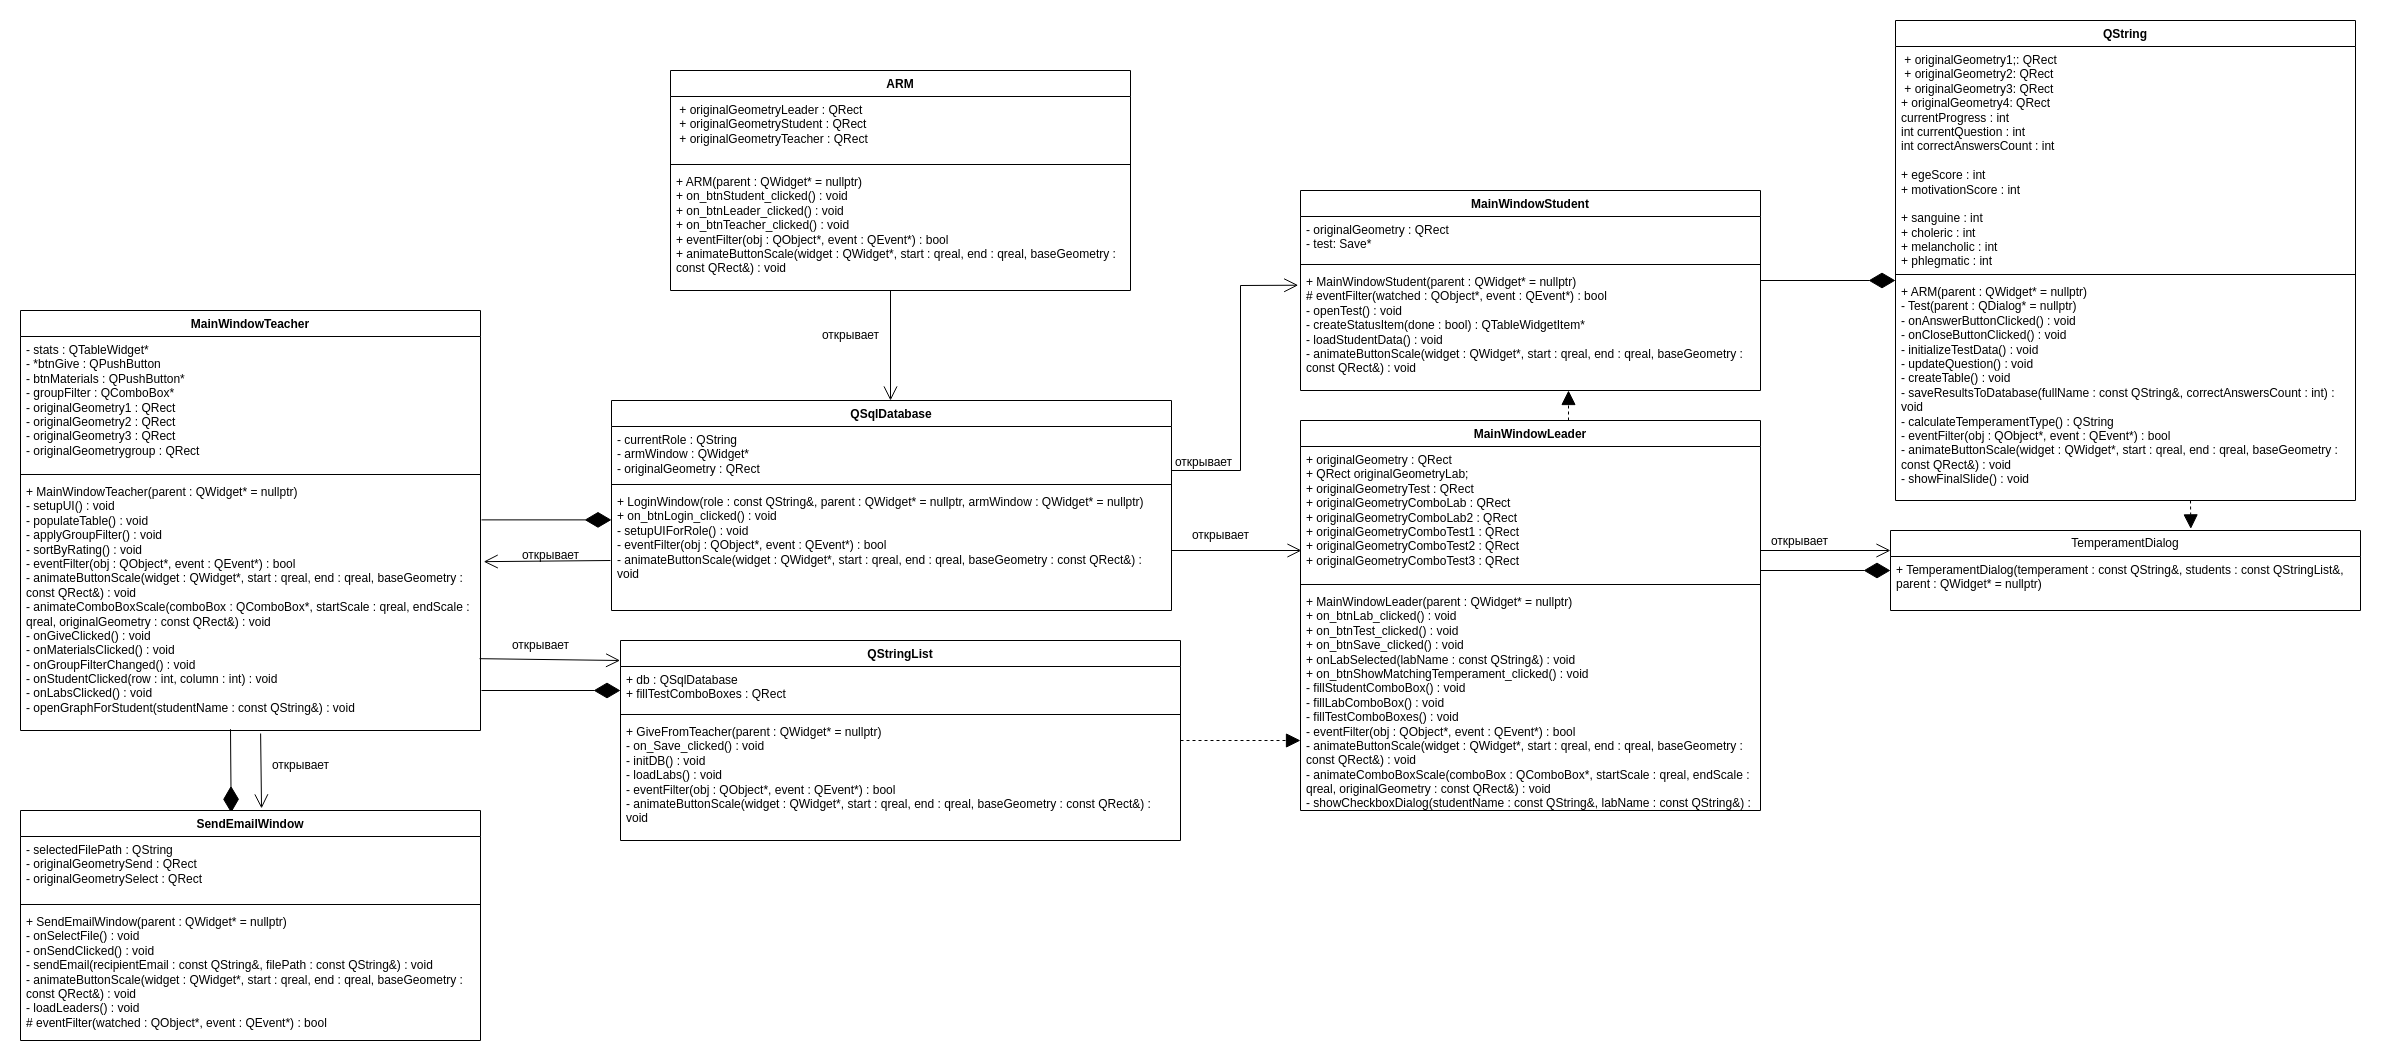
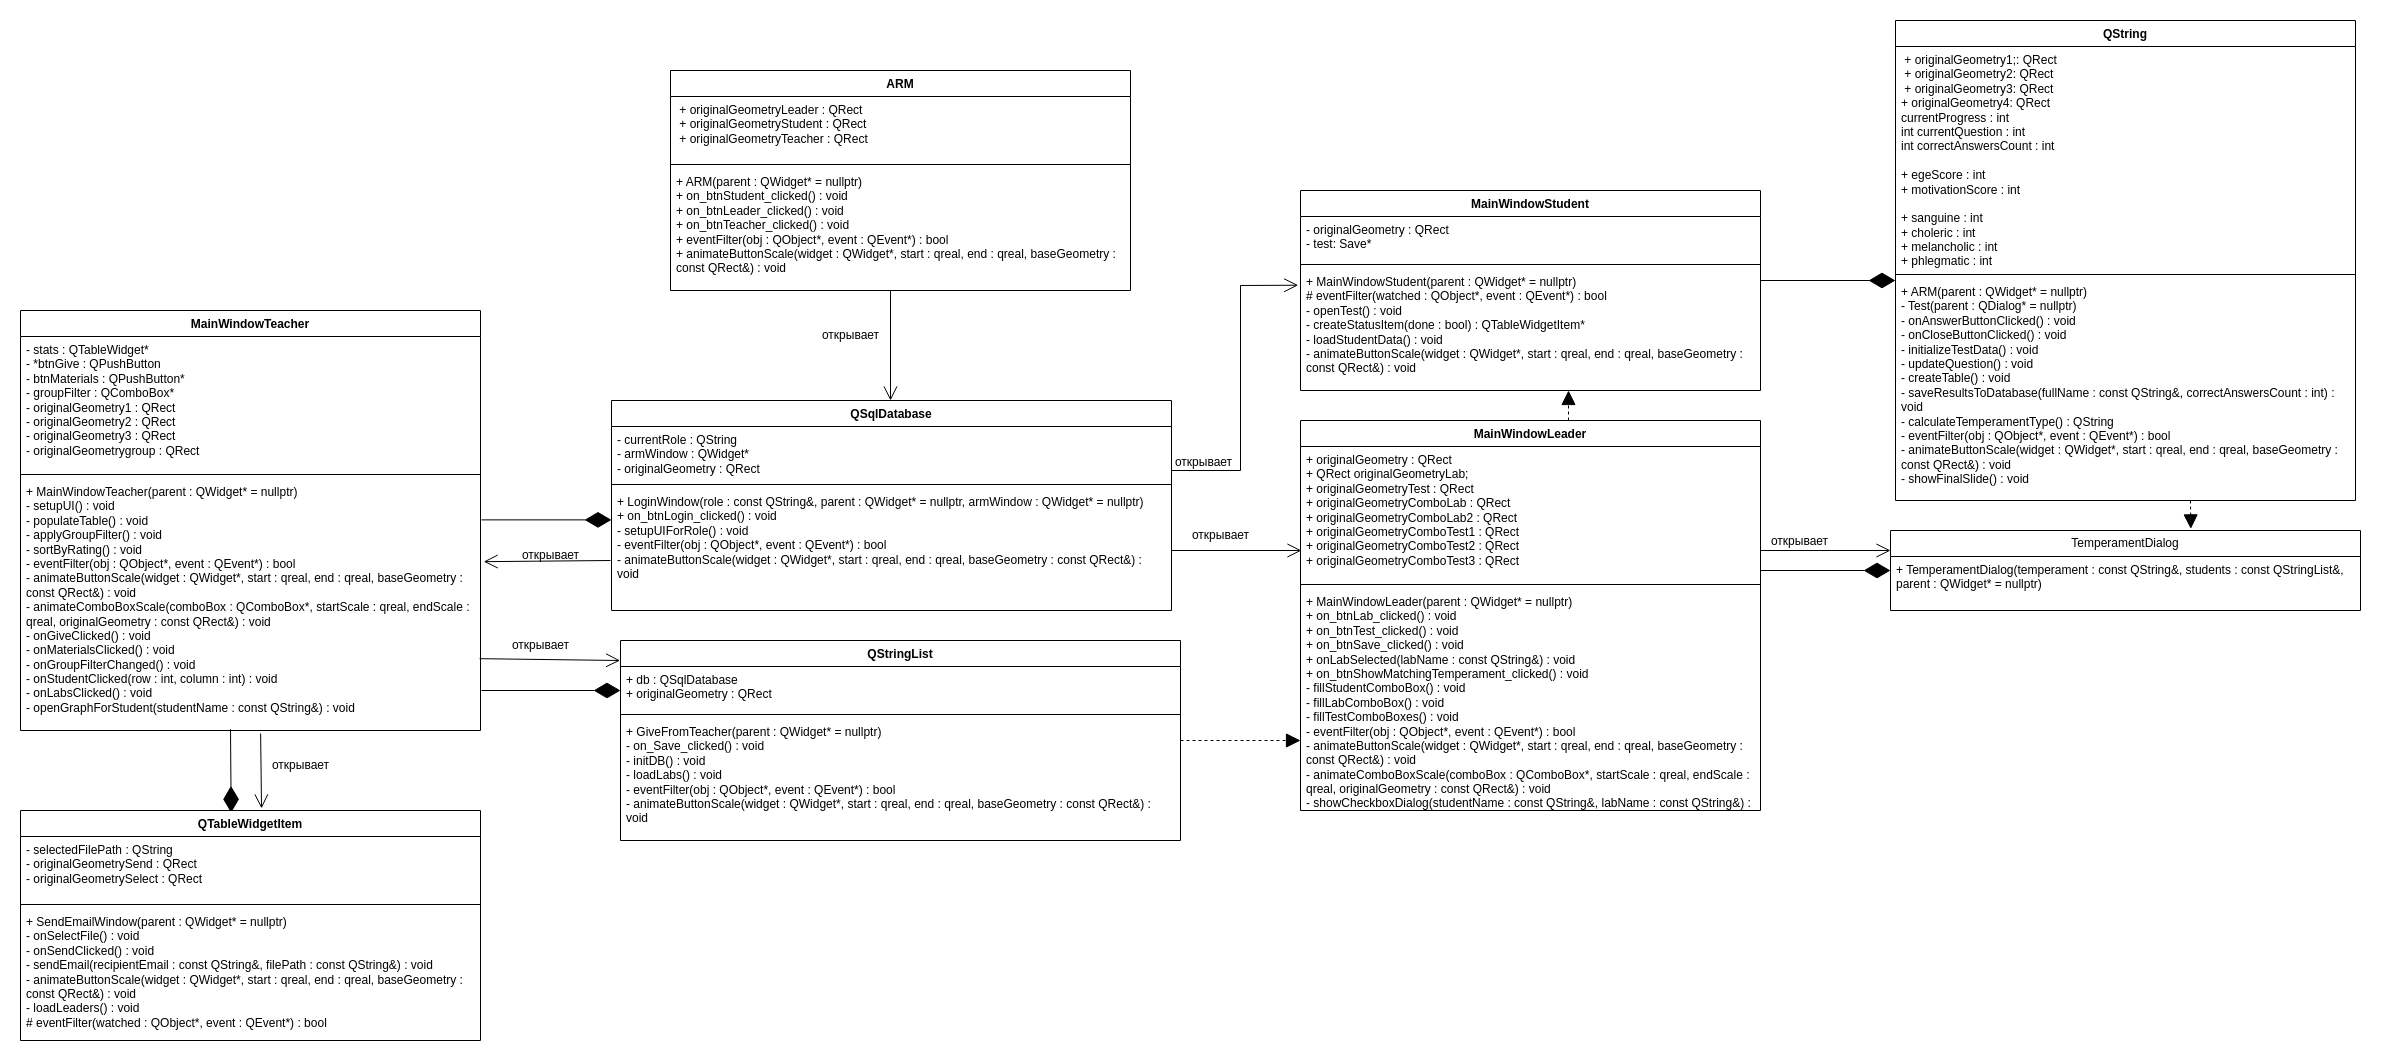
- <mxCell id="11" value="+ db : QSqlDatabase&amp;nbsp;&lt;div&gt;+ fillTestComboBoxes :&amp;nbsp;&lt;span style=&quot;background-color: transparent; color: light-dark(rgb(0, 0, 0), rgb(255, 255, 255));&quot;&gt;QRect&lt;/span&gt;&lt;span style=&quot;background-color: transparent; color: light-dark(rgb(0, 0, 0), rgb(255, 255, 255));&quot;&gt;&amp;nbsp;&lt;/span&gt;&lt;/div&gt;" style="text;strokeColor=none;fillColor=none;align=left;verticalAlign=top;spacingLeft=4;spacingRight=4;overflow=hidden;rotatable=0;points=[[0,0.5],[1,0.5]];portConstraint=eastwest;whiteSpace=wrap;html=1;" vertex="1" parent="10"><mxGeometry y="26" width="560" height="44" as="geometry" /></mxCell>
+ <mxCell id="11" value="+ db : QSqlDatabase&amp;nbsp;&lt;div&gt;+ originalGeometry :&amp;nbsp;&lt;span style=&quot;background-color: transparent; color: light-dark(rgb(0, 0, 0), rgb(255, 255, 255));&quot;&gt;QRect&lt;/span&gt;&lt;span style=&quot;background-color: transparent; color: light-dark(rgb(0, 0, 0), rgb(255, 255, 255));&quot;&gt;&amp;nbsp;&lt;/span&gt;&lt;/div&gt;" style="text;strokeColor=none;fillColor=none;align=left;verticalAlign=top;spacingLeft=4;spacingRight=4;overflow=hidden;rotatable=0;points=[[0,0.5],[1,0.5]];portConstraint=eastwest;whiteSpace=wrap;html=1;" vertex="1" parent="10"><mxGeometry y="26" width="560" height="44" as="geometry" /></mxCell>
- <mxCell id="32" value="&lt;div&gt;SendEmailWindow&lt;br&gt;&lt;/div&gt;" style="swimlane;fontStyle=1;align=center;verticalAlign=top;childLayout=stackLayout;horizontal=1;startSize=26;horizontalStack=0;resizeParent=1;resizeParentMax=0;resizeLast=0;collapsible=1;marginBottom=0;whiteSpace=wrap;html=1;" vertex="1" parent="1"><mxGeometry x="20" y="810" width="460" height="230" as="geometry" /></mxCell>
+ <mxCell id="32" value="&lt;div&gt;QTableWidgetItem&lt;br&gt;&lt;/div&gt;" style="swimlane;fontStyle=1;align=center;verticalAlign=top;childLayout=stackLayout;horizontal=1;startSize=26;horizontalStack=0;resizeParent=1;resizeParentMax=0;resizeLast=0;collapsible=1;marginBottom=0;whiteSpace=wrap;html=1;" vertex="1" parent="1"><mxGeometry x="20" y="810" width="460" height="230" as="geometry" /></mxCell>
